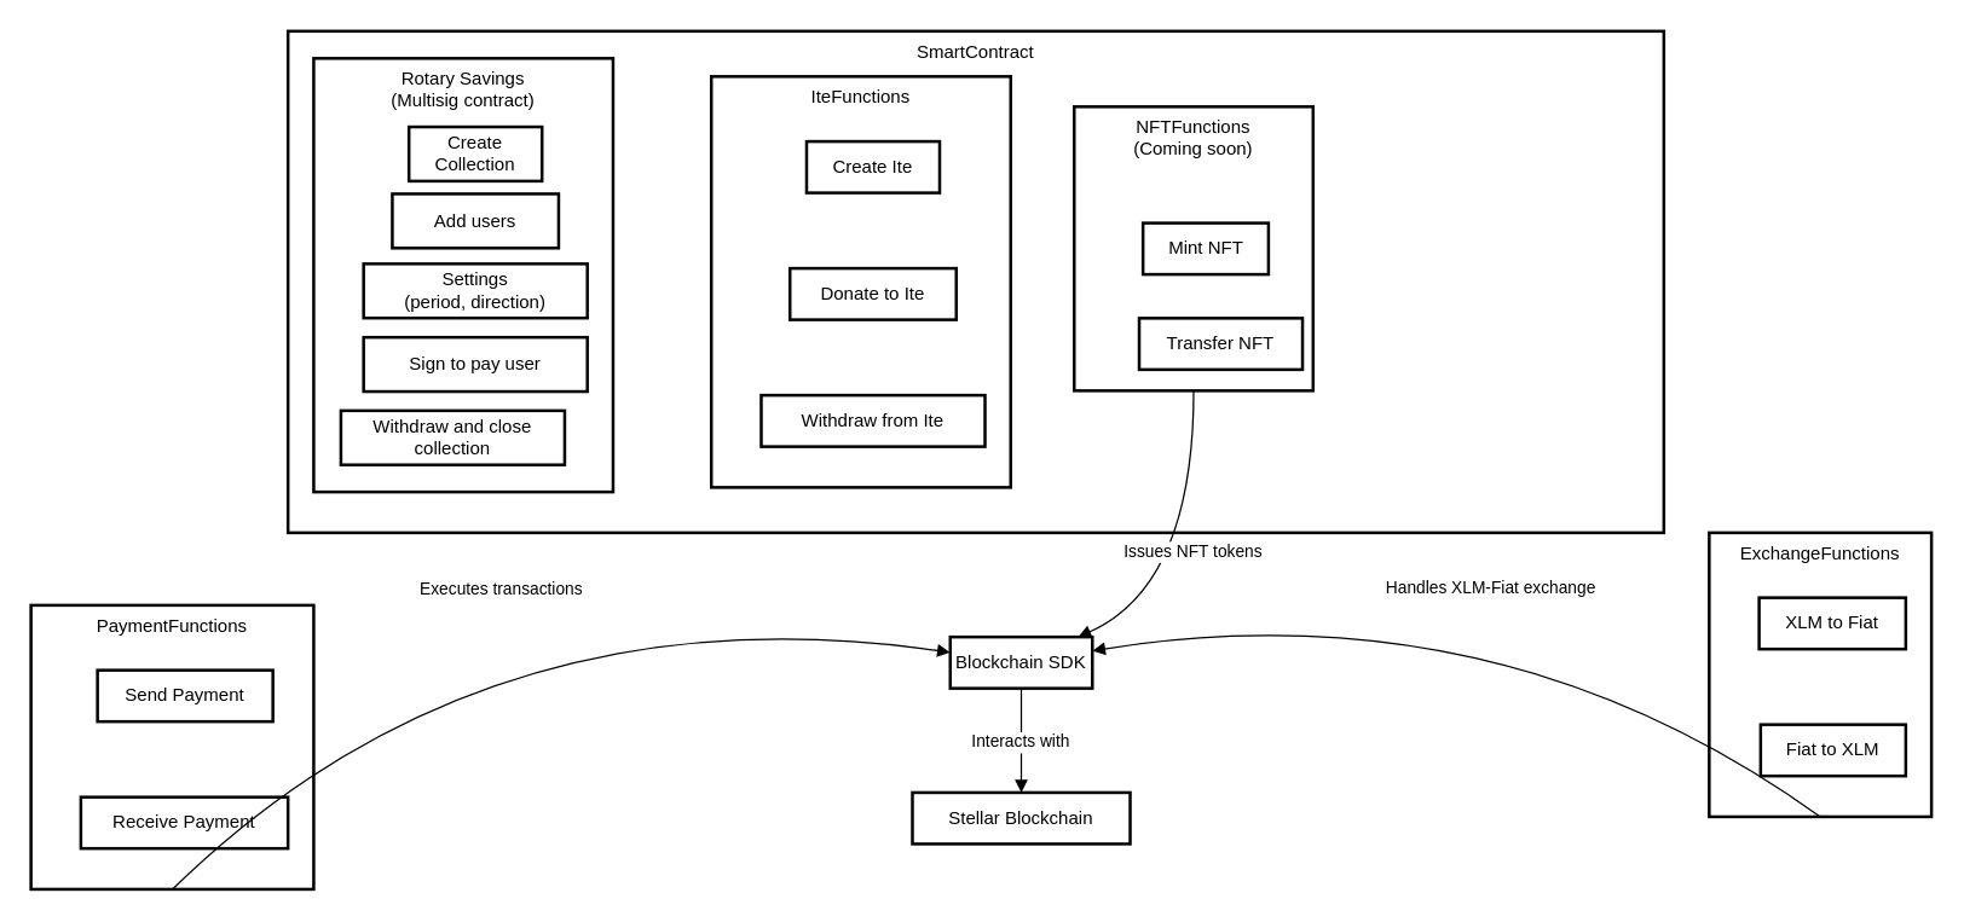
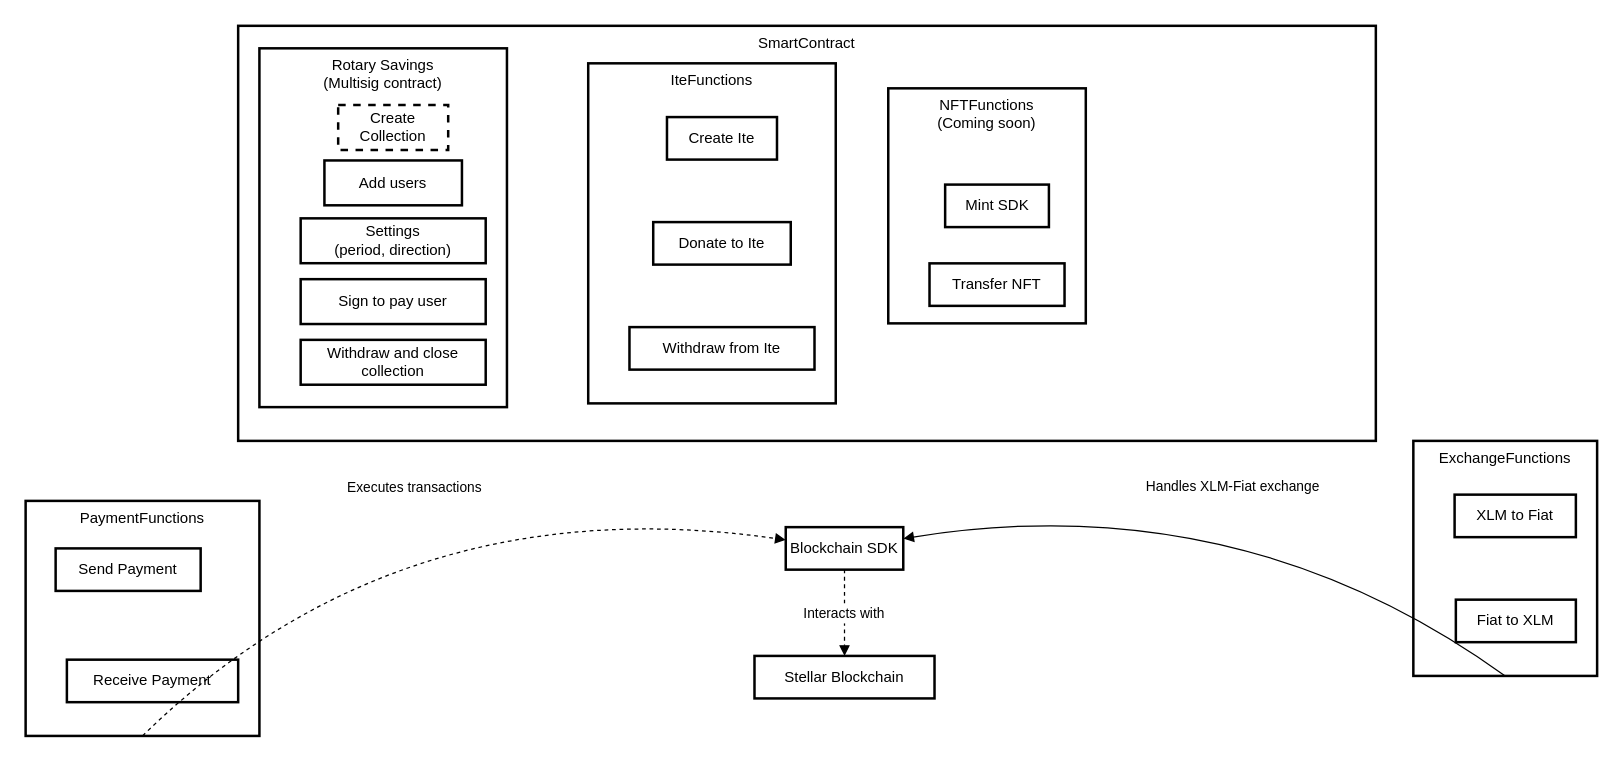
- <mxCell id="23" value="Create Collection" style="whiteSpace=wrap;strokeWidth=2;" vertex="1" parent="22"><mxGeometry x="63" y="45.371" width="88" height="35.875" as="geometry" /></mxCell>
+ <mxCell id="23" value="Create Collection" style="whiteSpace=wrap;strokeWidth=2;dashed=1;" vertex="1" parent="22"><mxGeometry x="63" y="45.371" width="88" height="35.875" as="geometry" /></mxCell>
- <mxCell id="11" value="Mint NFT" style="whiteSpace=wrap;strokeWidth=2;fontStyle=0" parent="10" vertex="1"><mxGeometry x="45.5" y="77" width="83" height="34" as="geometry" /></mxCell>
+ <mxCell id="11" value="Mint SDK" style="whiteSpace=wrap;strokeWidth=2;fontStyle=0" parent="10" vertex="1"><mxGeometry x="45.5" y="77" width="83" height="34" as="geometry" /></mxCell>
- <mxCell id="12" value="Transfer NFT" style="whiteSpace=wrap;strokeWidth=2;" parent="10" vertex="1"><mxGeometry x="43" y="140" width="108" height="34" as="geometry" /></mxCell>
+ <mxCell id="12" value="Transfer NFT" style="whiteSpace=wrap;strokeWidth=2;" parent="10" vertex="1"><mxGeometry x="33" y="140" width="108" height="34" as="geometry" /></mxCell>
- <mxCell id="27" value="Withdraw and close collection" style="whiteSpace=wrap;strokeWidth=2;" vertex="1" parent="22"><mxGeometry x="18" y="233.188" width="148" height="35.875" as="geometry" /></mxCell>
+ <mxCell id="27" value="Withdraw and close collection" style="whiteSpace=wrap;strokeWidth=2;" vertex="1" parent="22"><mxGeometry x="33" y="233.188" width="148" height="35.875" as="geometry" /></mxCell>
- <mxCell id="20" value="Issues NFT tokens" style="curved=1;startArrow=none;endArrow=block;exitX=0.5;exitY=1;entryX=0.9;entryY=0;rounded=0;" parent="1" source="10" target="16" edge="1"><mxGeometry relative="1" as="geometry"><Array as="points"><mxPoint x="789" y="387" /></Array></mxGeometry></mxCell>
- <mxCell id="19" value="Executes transactions" style="curved=1;startArrow=none;endArrow=block;exitX=0.5;exitY=1;entryX=0;entryY=0.3;rounded=0;" parent="1" source="3" target="16" edge="1"><mxGeometry relative="1" as="geometry"><Array as="points"><mxPoint x="319" y="387" /></Array></mxGeometry></mxCell>
+ <mxCell id="19" value="Executes transactions" style="curved=1;startArrow=none;endArrow=block;exitX=0.5;exitY=1;entryX=0;entryY=0.3;rounded=0;dashed=1;" parent="1" source="3" target="16" edge="1"><mxGeometry relative="1" as="geometry"><Array as="points"><mxPoint x="319" y="387" /></Array></mxGeometry></mxCell>
- <mxCell id="4" value="Send Payment" style="whiteSpace=wrap;strokeWidth=2;" parent="3" vertex="1"><mxGeometry x="44" y="43" width="116" height="34" as="geometry" /></mxCell>
+ <mxCell id="4" value="Send Payment" style="whiteSpace=wrap;strokeWidth=2;" parent="3" vertex="1"><mxGeometry x="24" y="38" width="116" height="34" as="geometry" /></mxCell>
- <mxCell id="18" value="Interacts with" style="curved=1;startArrow=none;endArrow=block;exitX=0.5;exitY=1;entryX=0.5;entryY=0;rounded=0;" parent="1" source="16" target="17" edge="1"><mxGeometry relative="1" as="geometry"><Array as="points" /></mxGeometry></mxCell>
+ <mxCell id="18" value="Interacts with" style="curved=1;startArrow=none;endArrow=block;exitX=0.5;exitY=1;entryX=0.5;entryY=0;rounded=0;dashed=1;" parent="1" source="16" target="17" edge="1"><mxGeometry relative="1" as="geometry"><Array as="points" /></mxGeometry></mxCell>
